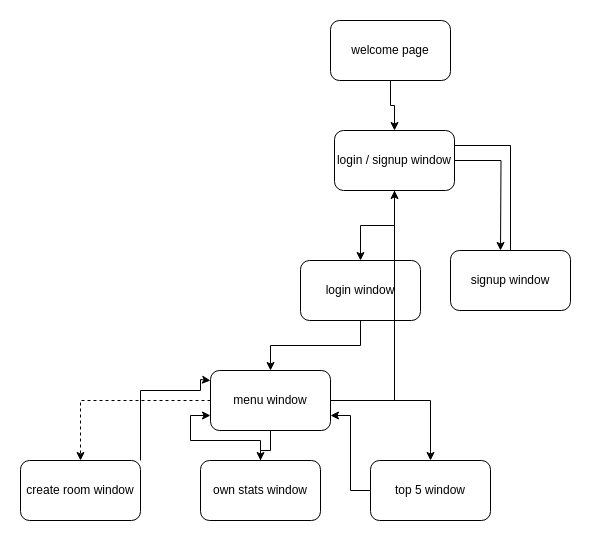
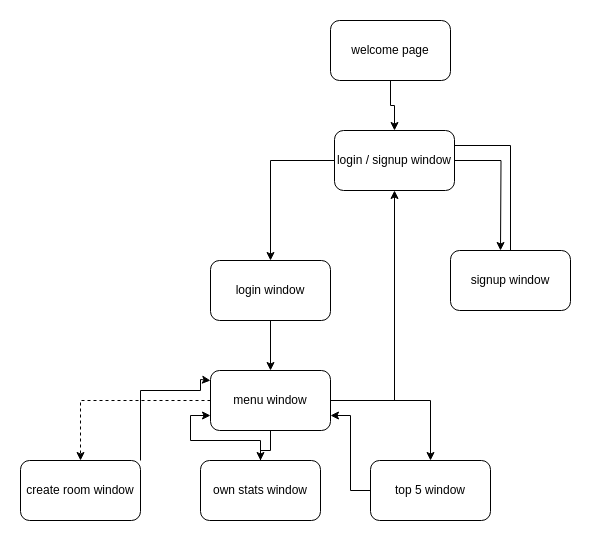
- <mxCell id="8" value="login window" style="rounded=1;whiteSpace=wrap;html=1;" vertex="1" parent="1"><mxGeometry x="300" y="260" width="120" height="60" as="geometry" /></mxCell>
+ <mxCell id="8" value="login window" style="rounded=1;whiteSpace=wrap;html=1;" vertex="1" parent="1"><mxGeometry x="210" y="260" width="120" height="60" as="geometry" /></mxCell>
